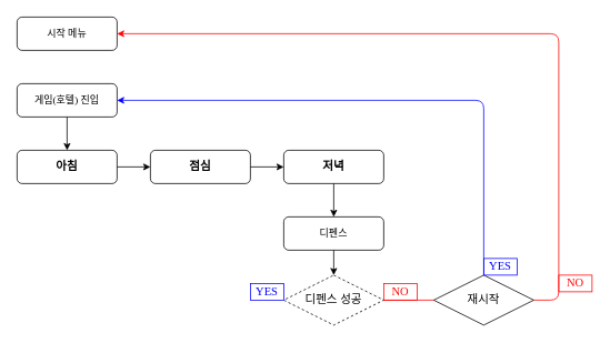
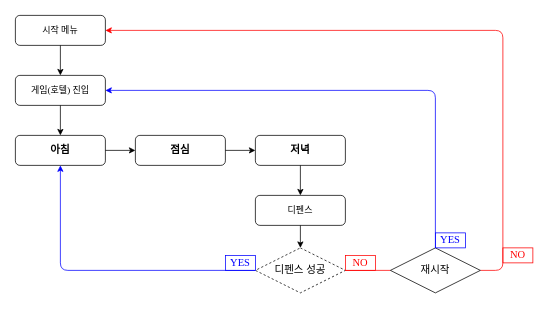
+ <mxCell id="2" style="edgeStyle=none;html=1;entryX=0.5;entryY=0;entryDx=0;entryDy=0;fontFamily=Comic Sans MS;strokeColor=#000000;" edge="1" parent="1" source="3" target="5"><mxGeometry relative="1" as="geometry" /></mxCell>
+ <mxCell id="14" style="edgeStyle=none;html=1;fontFamily=Comic Sans MS;fontSize=14;exitX=0;exitY=0.5;exitDx=0;exitDy=0;verticalAlign=middle;endArrow=classic;endFill=1;strokeColor=#0000FF;entryX=0.5;entryY=1;entryDx=0;entryDy=0;" edge="1" parent="1" source="16" target="7"><mxGeometry relative="1" as="geometry"><mxPoint x="80" y="160" as="targetPoint" /><Array as="points"><mxPoint x="80" y="360" /></Array></mxGeometry></mxCell>
